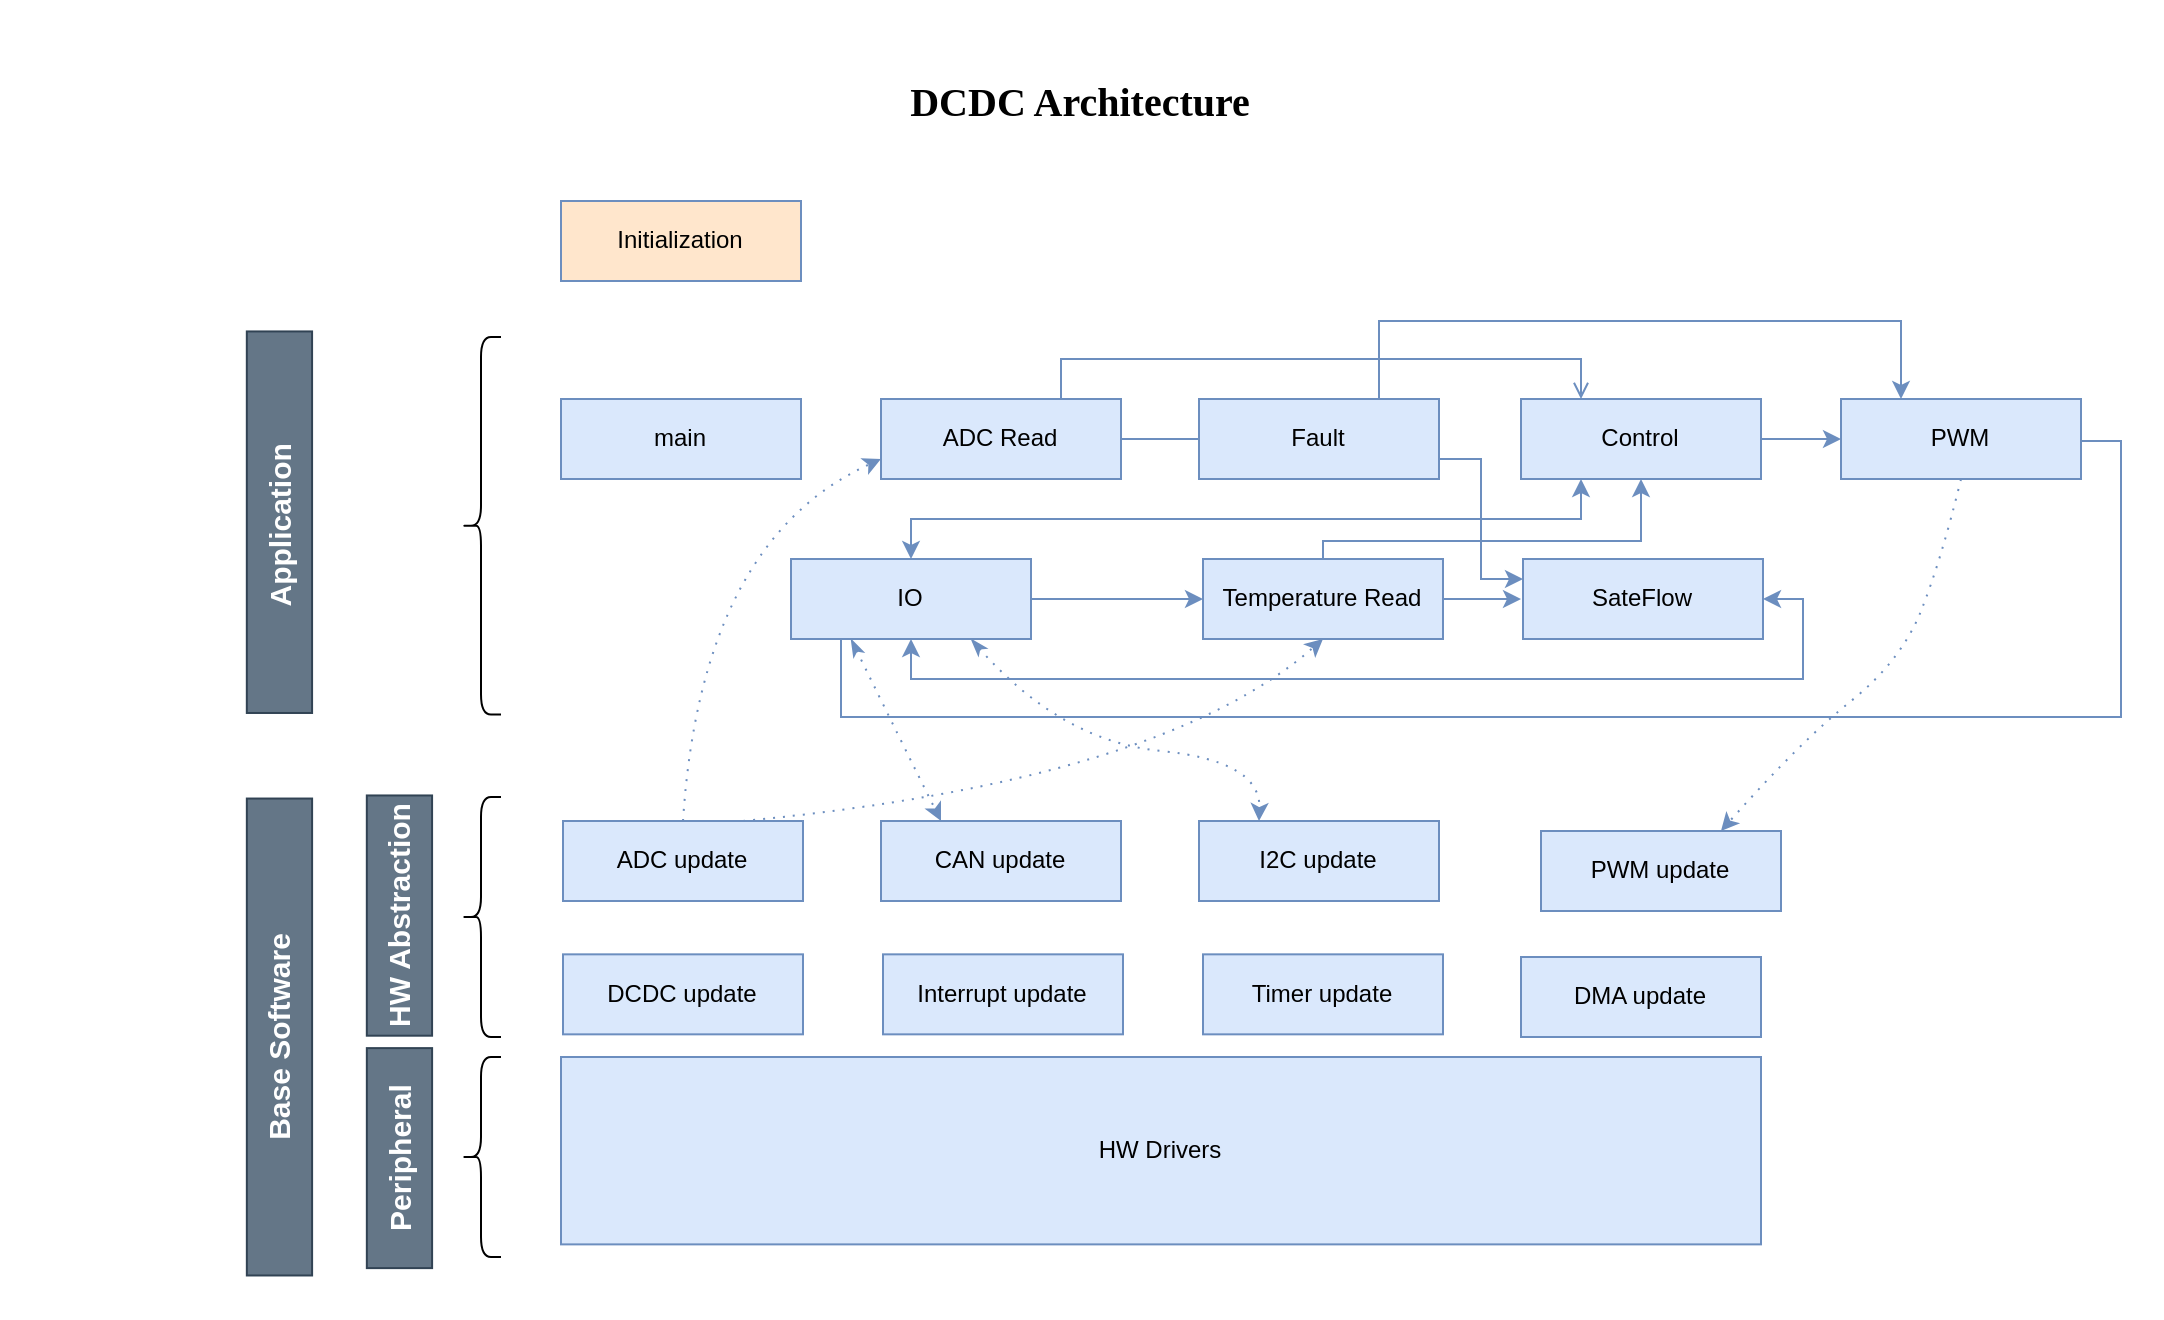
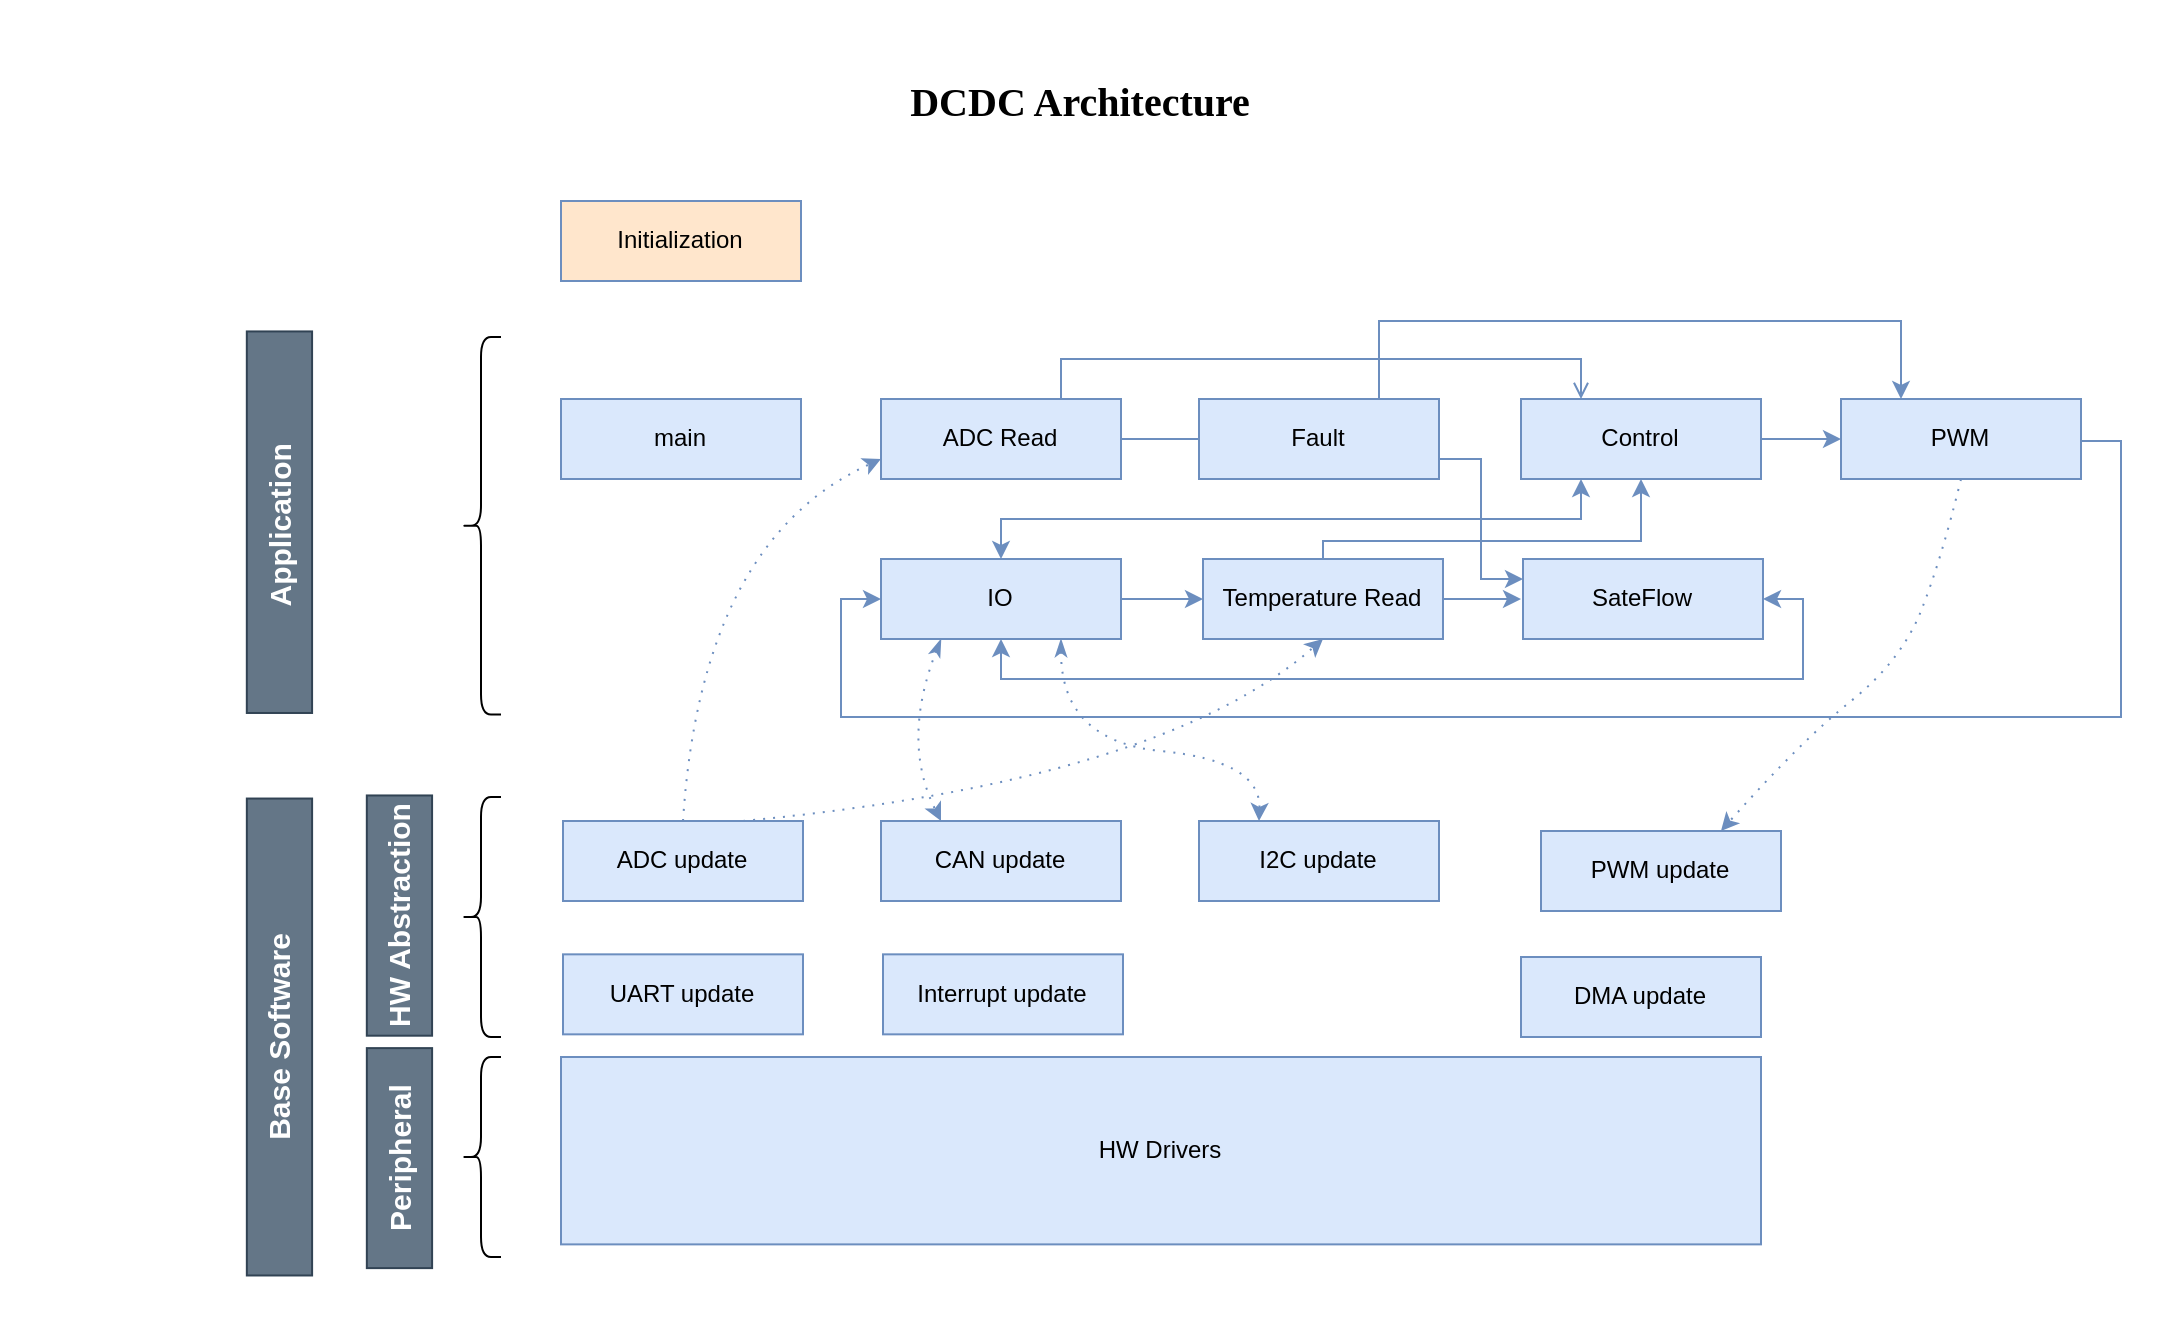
- <mxCell id="43" value="IO" style="whiteSpace=wrap;html=1;fillColor=#dae8fc;strokeColor=#6c8ebf;" vertex="1" parent="26"><mxGeometry x="115" y="119" width="120" height="40" as="geometry" /></mxCell>
+ <mxCell id="43" value="IO" style="whiteSpace=wrap;html=1;fillColor=#dae8fc;strokeColor=#6c8ebf;" vertex="1" parent="26"><mxGeometry x="160" y="119" width="120" height="40" as="geometry" /></mxCell>
- <mxCell id="15" value="Timer update" style="whiteSpace=wrap;html=1;fillColor=#dae8fc;strokeColor=#6c8ebf;" vertex="1" parent="2"><mxGeometry x="478.09" y="456.67" width="120" height="40" as="geometry" /></mxCell>
- <mxCell id="12" value="DCDC update" style="whiteSpace=wrap;html=1;fillColor=#dae8fc;strokeColor=#6c8ebf;" vertex="1" parent="2"><mxGeometry x="158.09" y="456.67" width="120" height="40" as="geometry" /></mxCell>
+ <mxCell id="12" value="UART update" style="whiteSpace=wrap;html=1;fillColor=#dae8fc;strokeColor=#6c8ebf;" vertex="1" parent="2"><mxGeometry x="158.09" y="456.67" width="120" height="40" as="geometry" /></mxCell>
